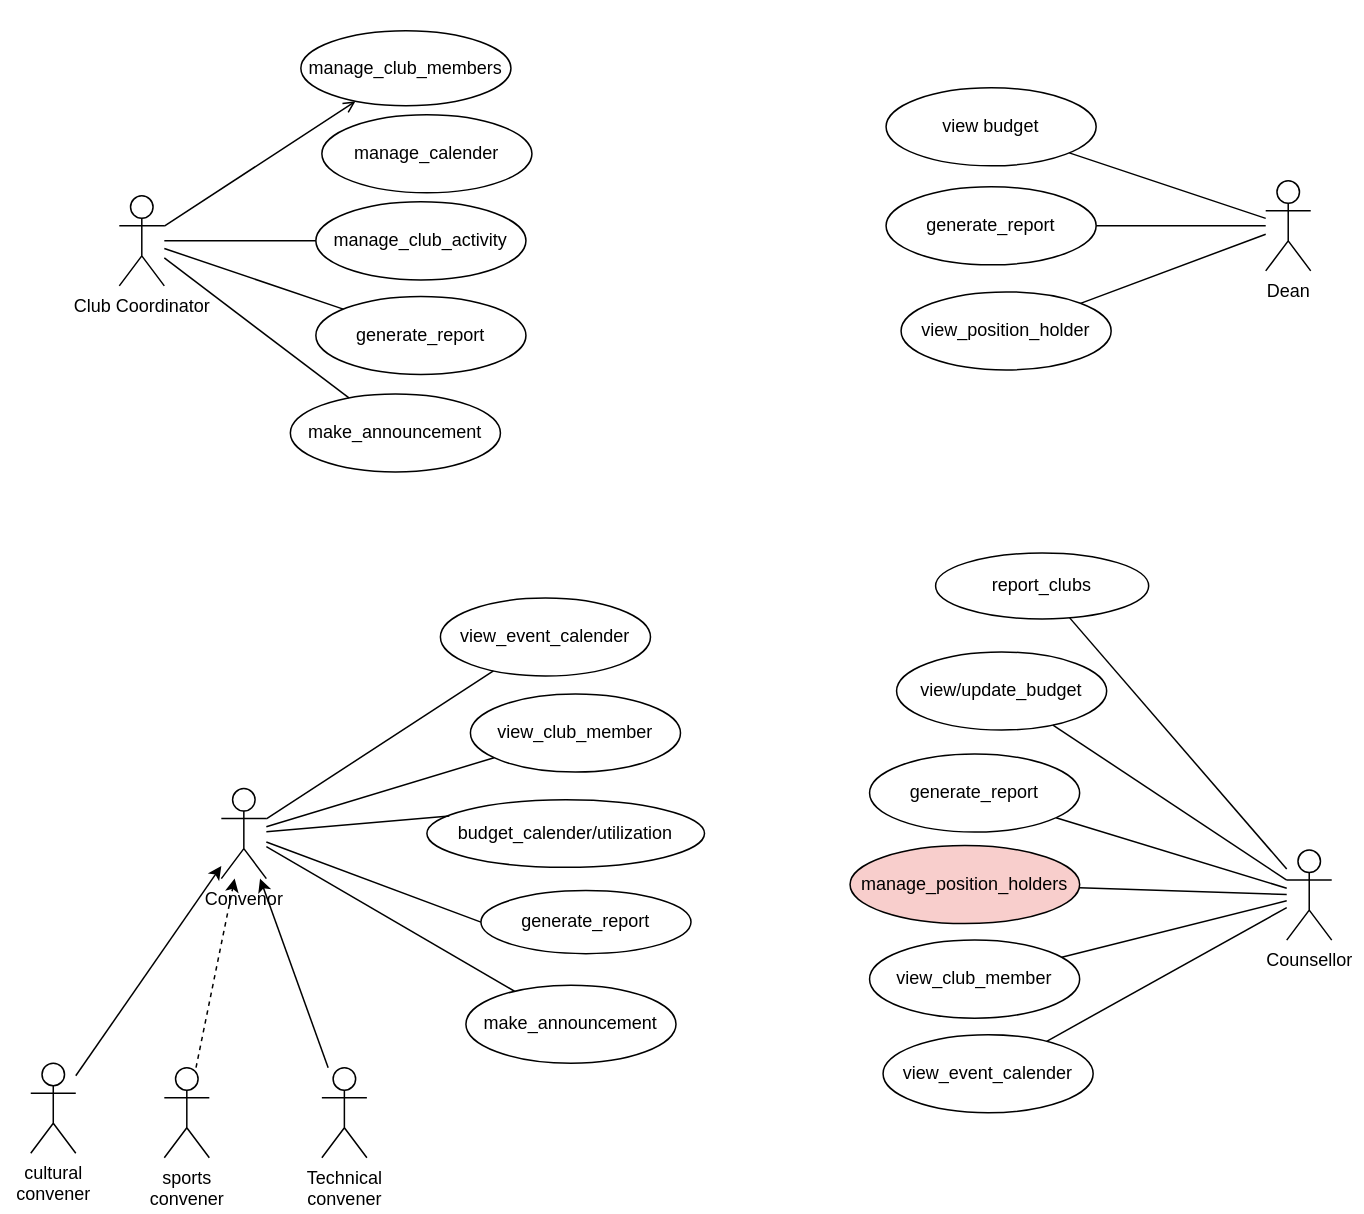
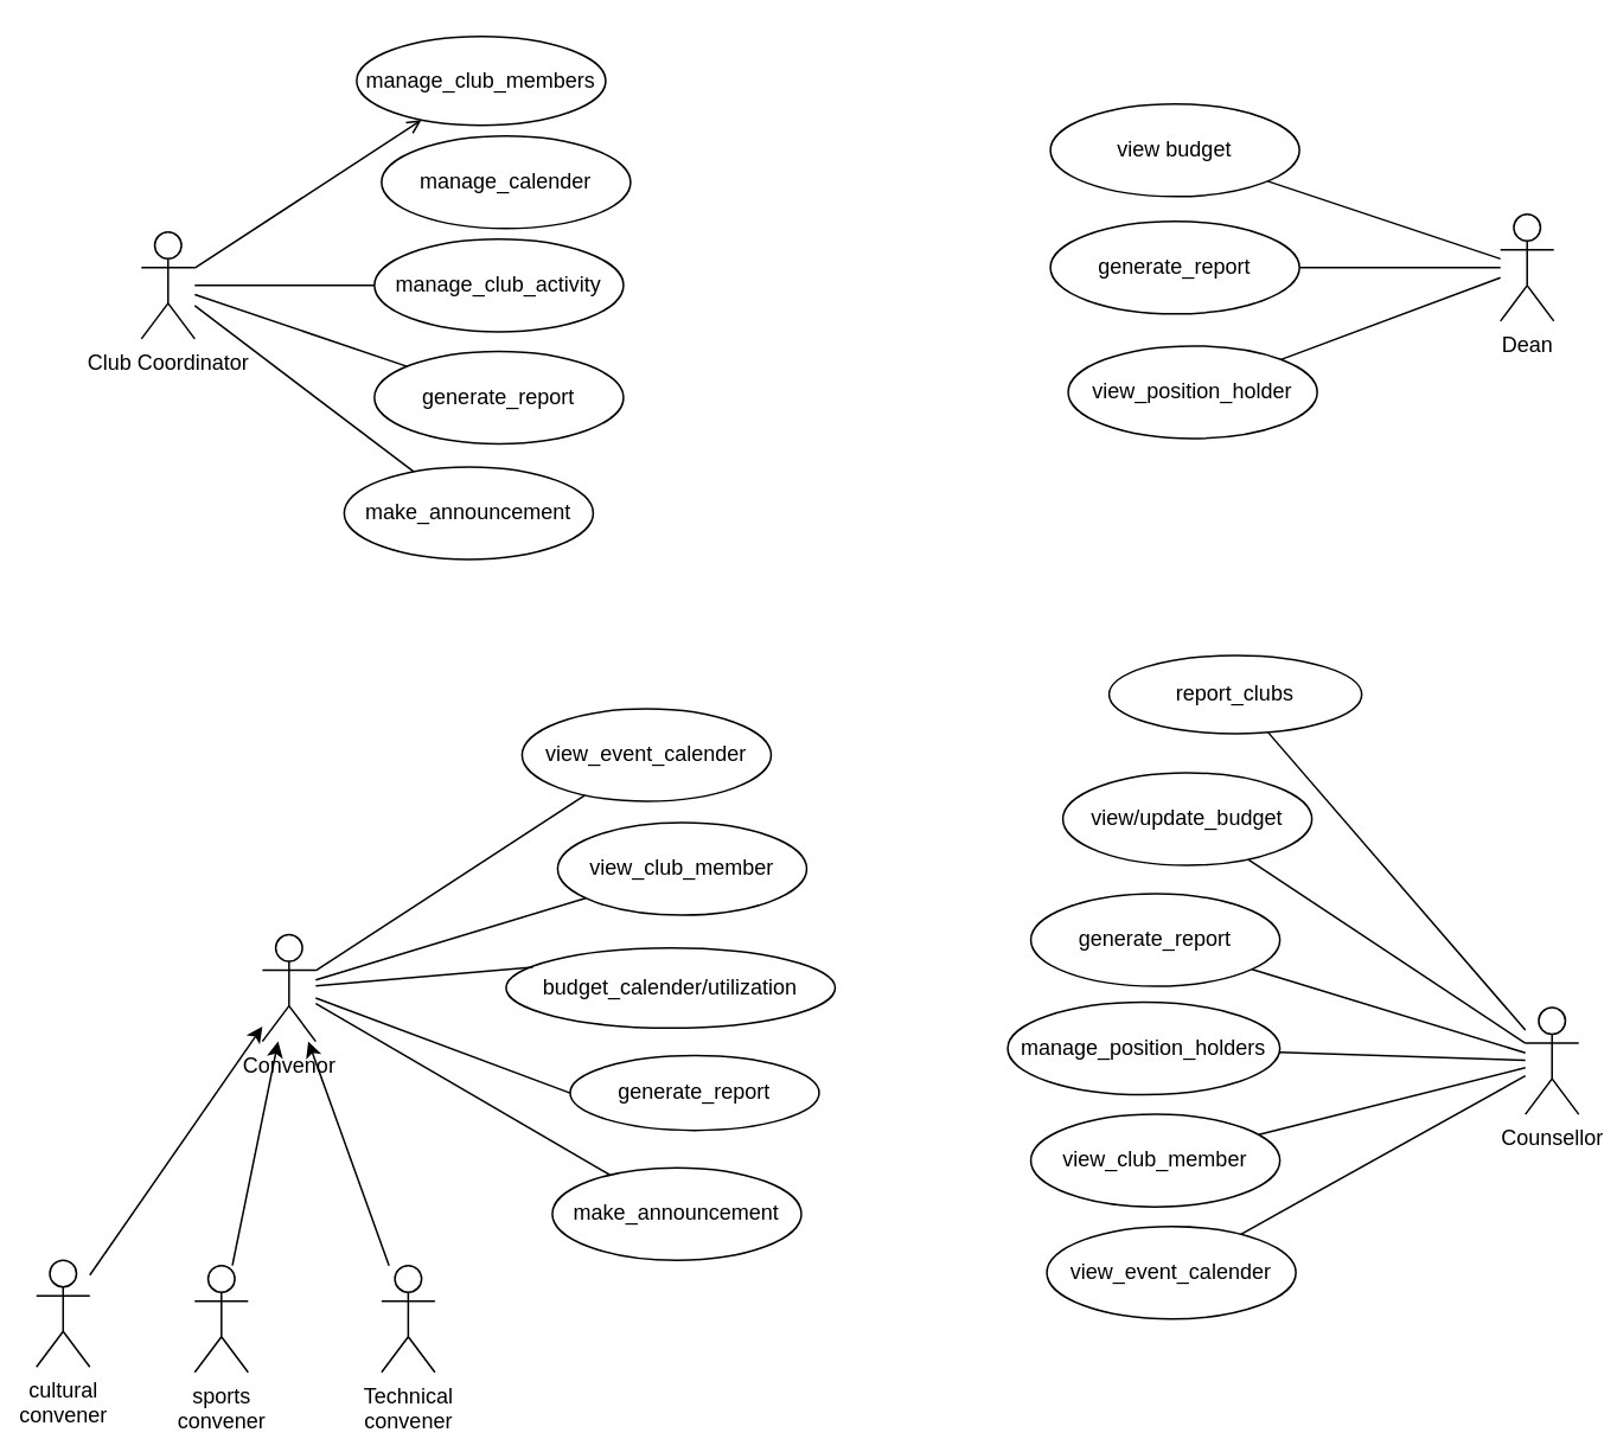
- <mxCell id="20" value="manage_position_holders" style="ellipse;whiteSpace=wrap;html=1;fillColor=#f8cecc;" parent="1" vertex="1"><mxGeometry x="566" y="563" width="153" height="52" as="geometry" /></mxCell>
+ <mxCell id="20" value="manage_position_holders" style="ellipse;whiteSpace=wrap;html=1;" parent="1" vertex="1"><mxGeometry x="566" y="563" width="153" height="52" as="geometry" /></mxCell>
- <mxCell id="47" value="" style="endArrow=classic;html=1;rounded=0;dashed=1;" edge="1" parent="1" source="45" target="14"><mxGeometry width="50" height="50" relative="1" as="geometry"><mxPoint x="444" y="599" as="sourcePoint" /><mxPoint x="494" y="549" as="targetPoint" /></mxGeometry></mxCell>
+ <mxCell id="47" value="" style="endArrow=classic;html=1;rounded=0;" edge="1" parent="1" source="45" target="14"><mxGeometry width="50" height="50" relative="1" as="geometry"><mxPoint x="444" y="599" as="sourcePoint" /><mxPoint x="494" y="549" as="targetPoint" /></mxGeometry></mxCell>
